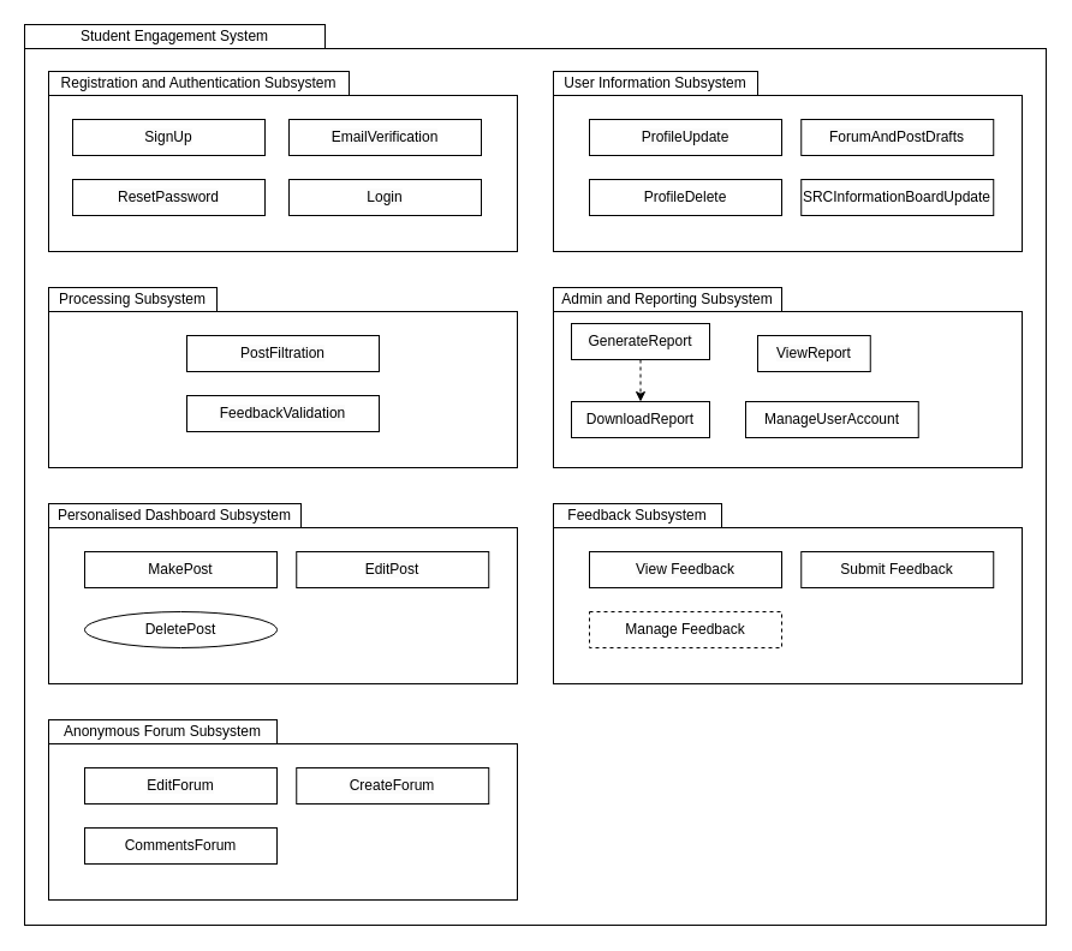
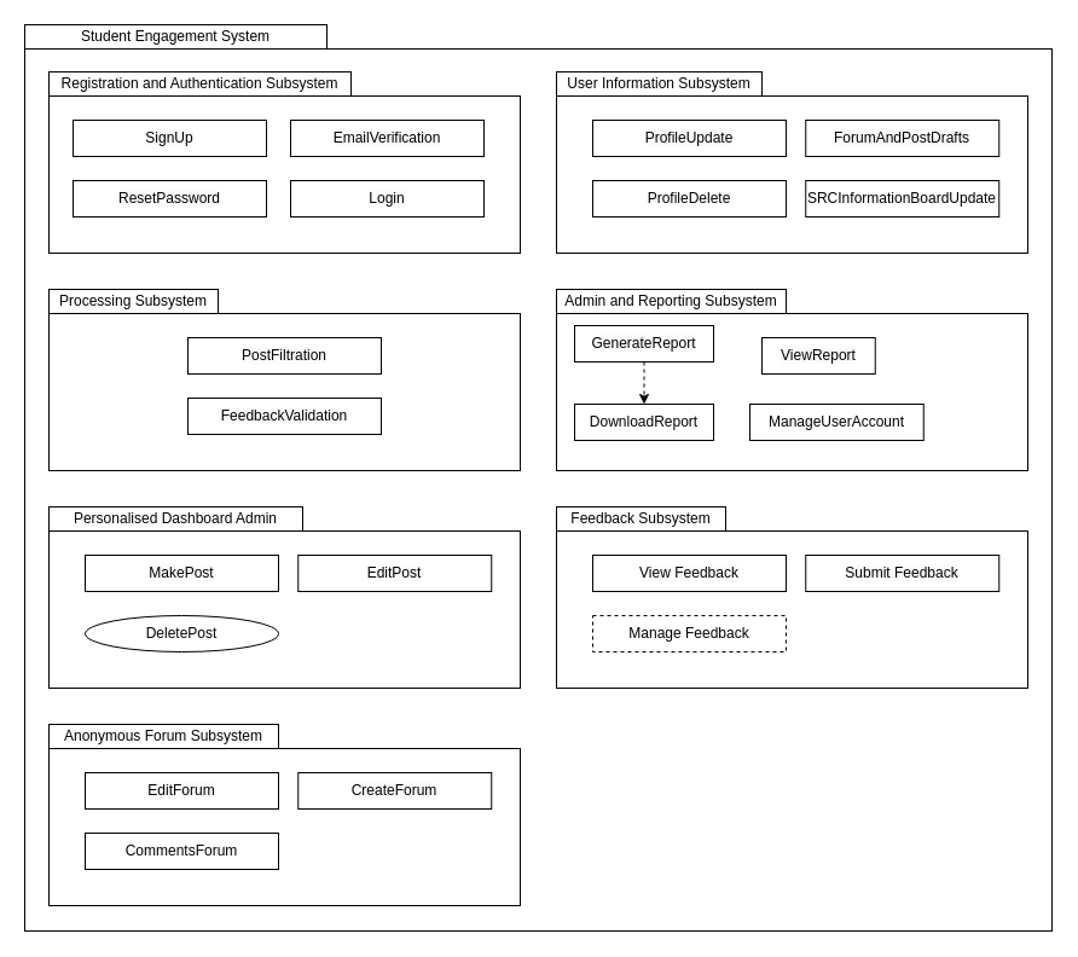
- <mxCell id="16" value="Personalised Dashboard Subsystem" style="rounded=0;whiteSpace=wrap;html=1;" vertex="1" parent="1"><mxGeometry x="40" y="419" width="210" height="20" as="geometry" /></mxCell>
+ <mxCell id="16" value="Personalised Dashboard Admin" style="rounded=0;whiteSpace=wrap;html=1;" vertex="1" parent="1"><mxGeometry x="40" y="419" width="210" height="20" as="geometry" /></mxCell>
